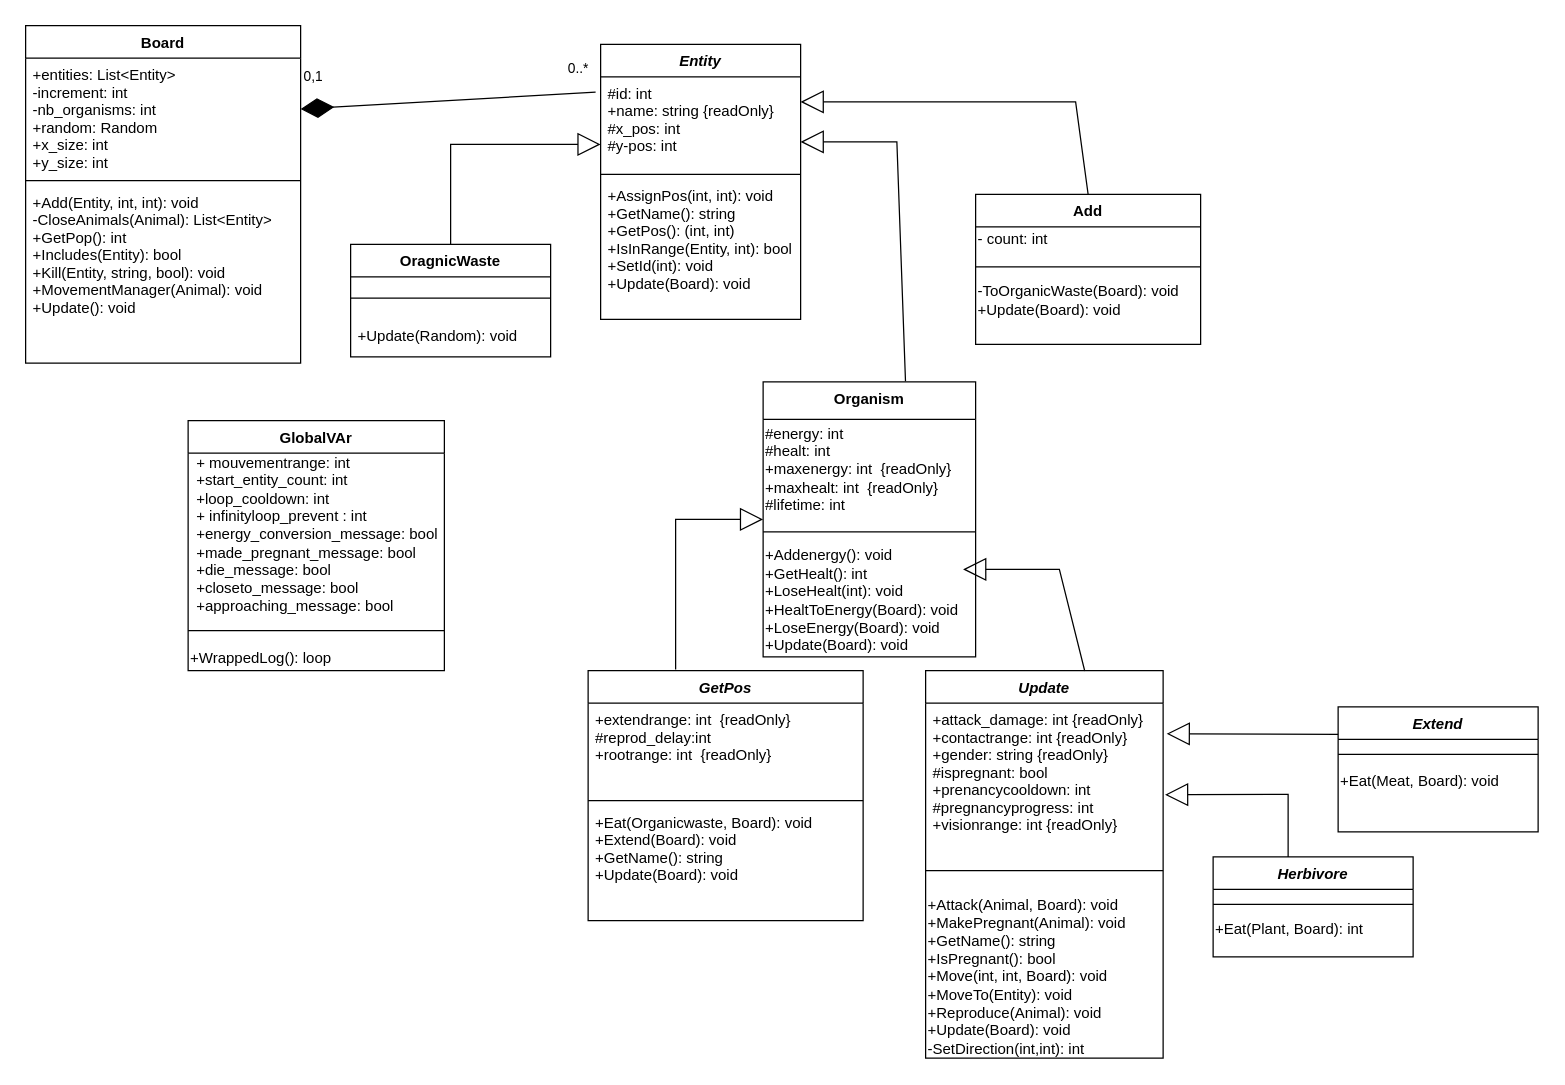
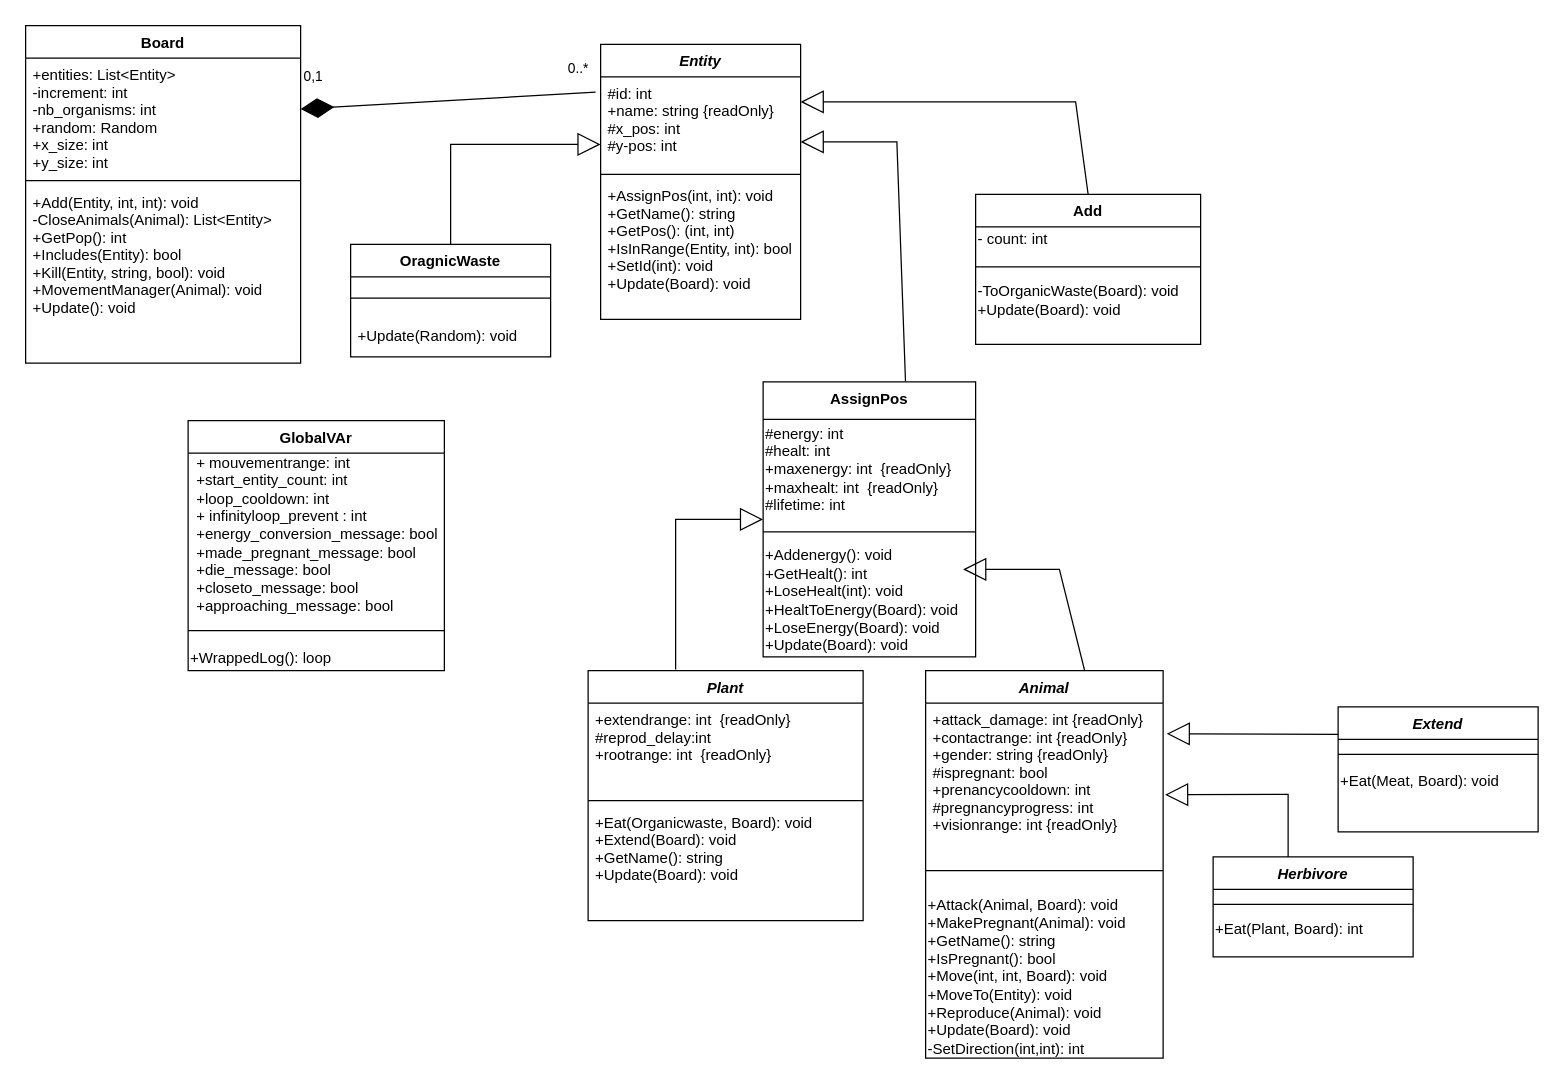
- <mxCell id="6" value="Organism" style="swimlane;fontStyle=1;align=center;verticalAlign=top;childLayout=stackLayout;horizontal=1;startSize=30;horizontalStack=0;resizeParent=1;resizeLast=0;collapsible=1;marginBottom=0;rounded=0;shadow=0;strokeWidth=1;" parent="1" vertex="1"><mxGeometry x="610" y="305" width="170" height="220" as="geometry"><mxRectangle x="130" y="380" width="160" height="26" as="alternateBounds" /></mxGeometry></mxCell>
+ <mxCell id="6" value="AssignPos" style="swimlane;fontStyle=1;align=center;verticalAlign=top;childLayout=stackLayout;horizontal=1;startSize=30;horizontalStack=0;resizeParent=1;resizeLast=0;collapsible=1;marginBottom=0;rounded=0;shadow=0;strokeWidth=1;" parent="1" vertex="1"><mxGeometry x="610" y="305" width="170" height="220" as="geometry"><mxRectangle x="130" y="380" width="160" height="26" as="alternateBounds" /></mxGeometry></mxCell>
- <mxCell id="31" value="GetPos" style="swimlane;fontStyle=3;align=center;verticalAlign=top;childLayout=stackLayout;horizontal=1;startSize=26;horizontalStack=0;resizeParent=1;resizeParentMax=0;resizeLast=0;collapsible=1;marginBottom=0;" parent="1" vertex="1"><mxGeometry x="470" y="536" width="220" height="200" as="geometry" /></mxCell>
+ <mxCell id="31" value="Plant" style="swimlane;fontStyle=3;align=center;verticalAlign=top;childLayout=stackLayout;horizontal=1;startSize=26;horizontalStack=0;resizeParent=1;resizeParentMax=0;resizeLast=0;collapsible=1;marginBottom=0;" parent="1" vertex="1"><mxGeometry x="470" y="536" width="220" height="200" as="geometry" /></mxCell>
- <mxCell id="35" value="Update" style="swimlane;fontStyle=3;align=center;verticalAlign=top;childLayout=stackLayout;horizontal=1;startSize=26;horizontalStack=0;resizeParent=1;resizeParentMax=0;resizeLast=0;collapsible=1;marginBottom=0;" parent="1" vertex="1"><mxGeometry x="740" y="536" width="190" height="310" as="geometry" /></mxCell>
+ <mxCell id="35" value="Animal" style="swimlane;fontStyle=3;align=center;verticalAlign=top;childLayout=stackLayout;horizontal=1;startSize=26;horizontalStack=0;resizeParent=1;resizeParentMax=0;resizeLast=0;collapsible=1;marginBottom=0;" parent="1" vertex="1"><mxGeometry x="740" y="536" width="190" height="310" as="geometry" /></mxCell>
